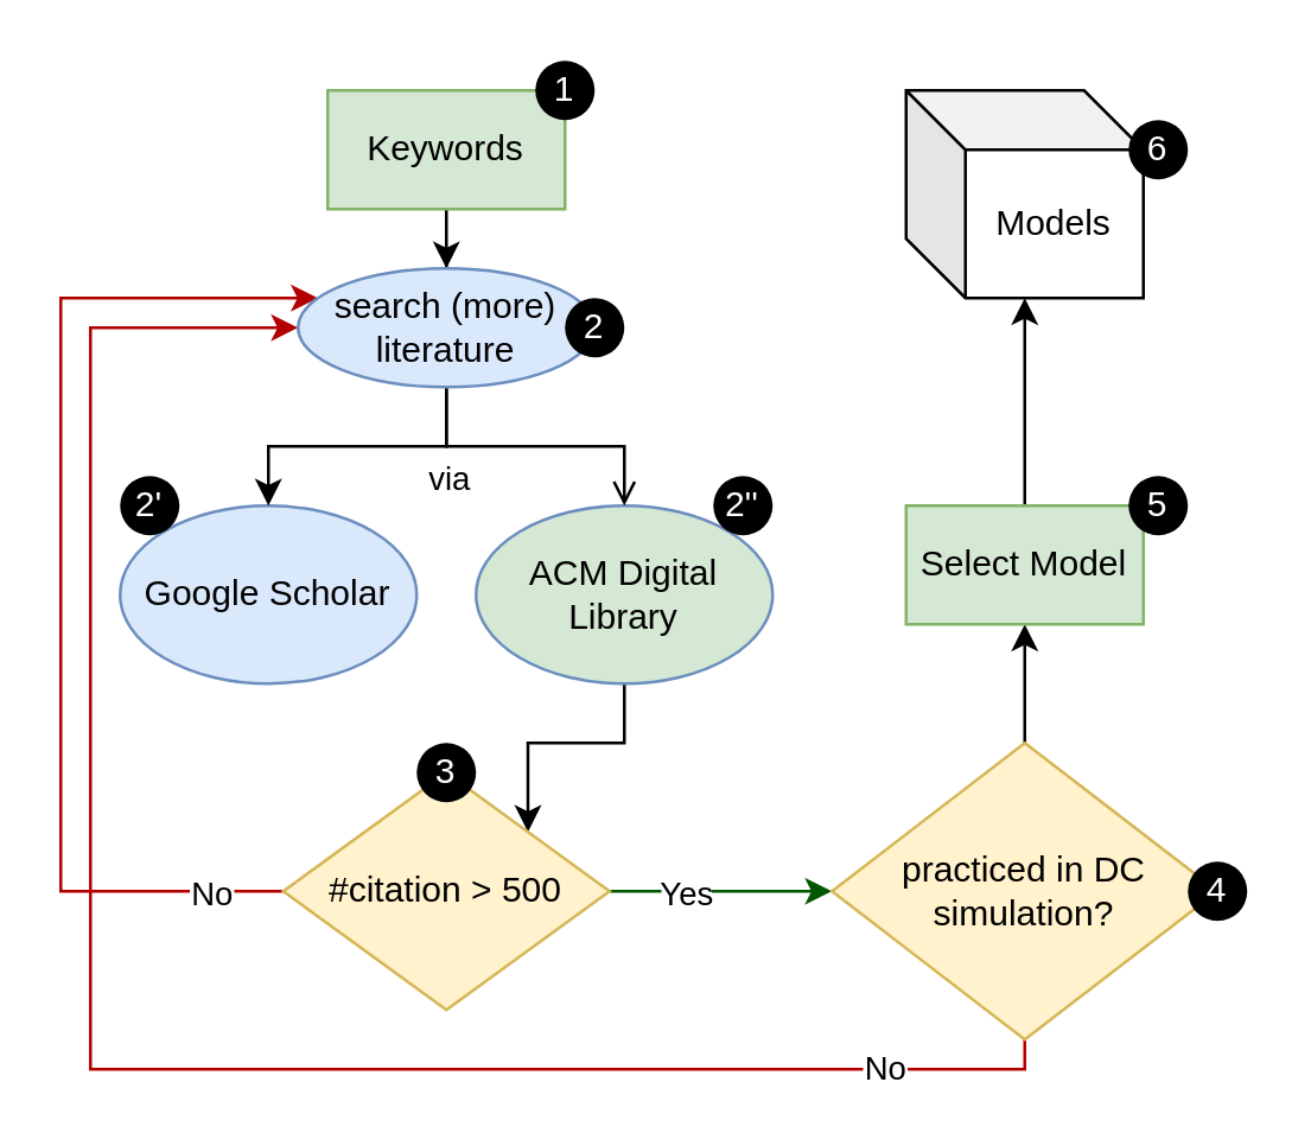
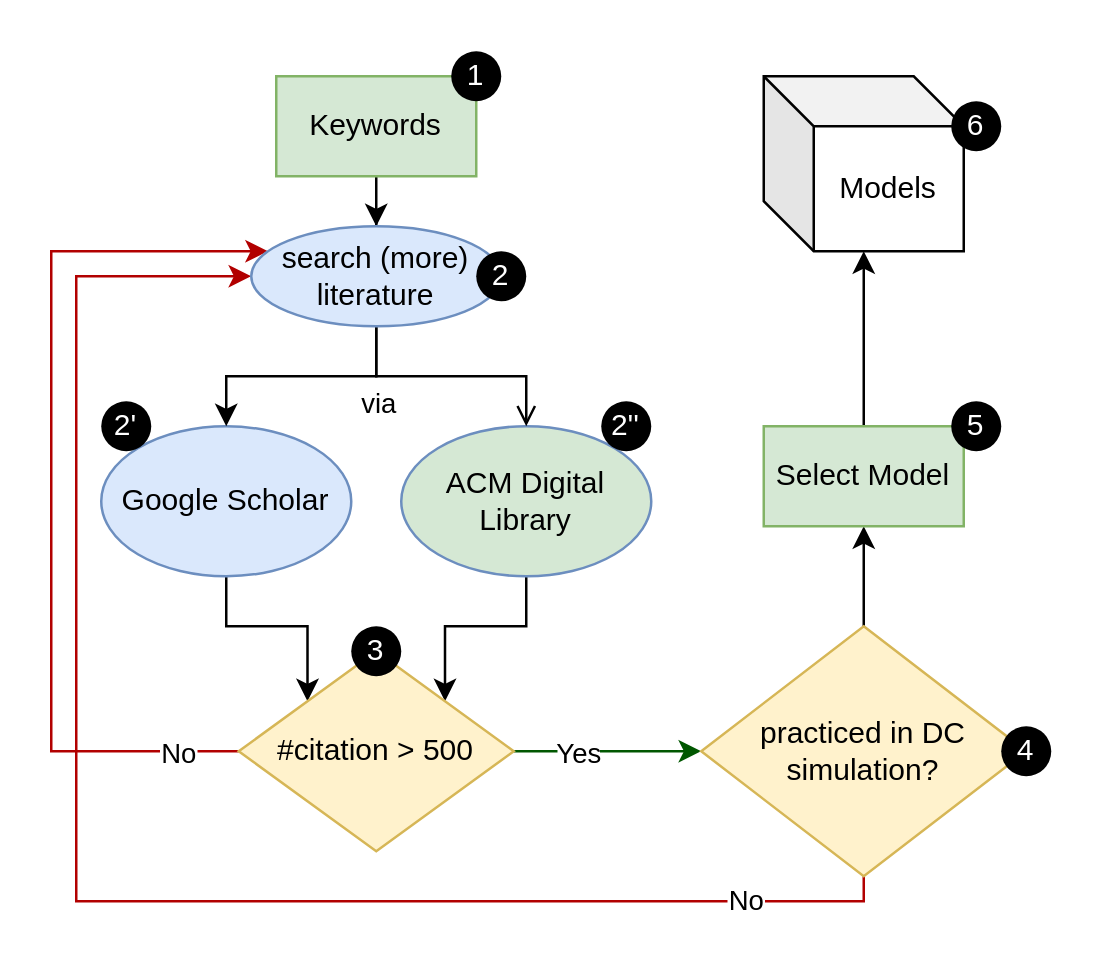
+ <mxCell id="4" style="edgeStyle=orthogonalEdgeStyle;rounded=0;orthogonalLoop=1;jettySize=auto;html=1;entryX=0;entryY=0;entryDx=0;entryDy=0;" parent="1" source="5" target="12" edge="1"><mxGeometry relative="1" as="geometry" /></mxCell>
